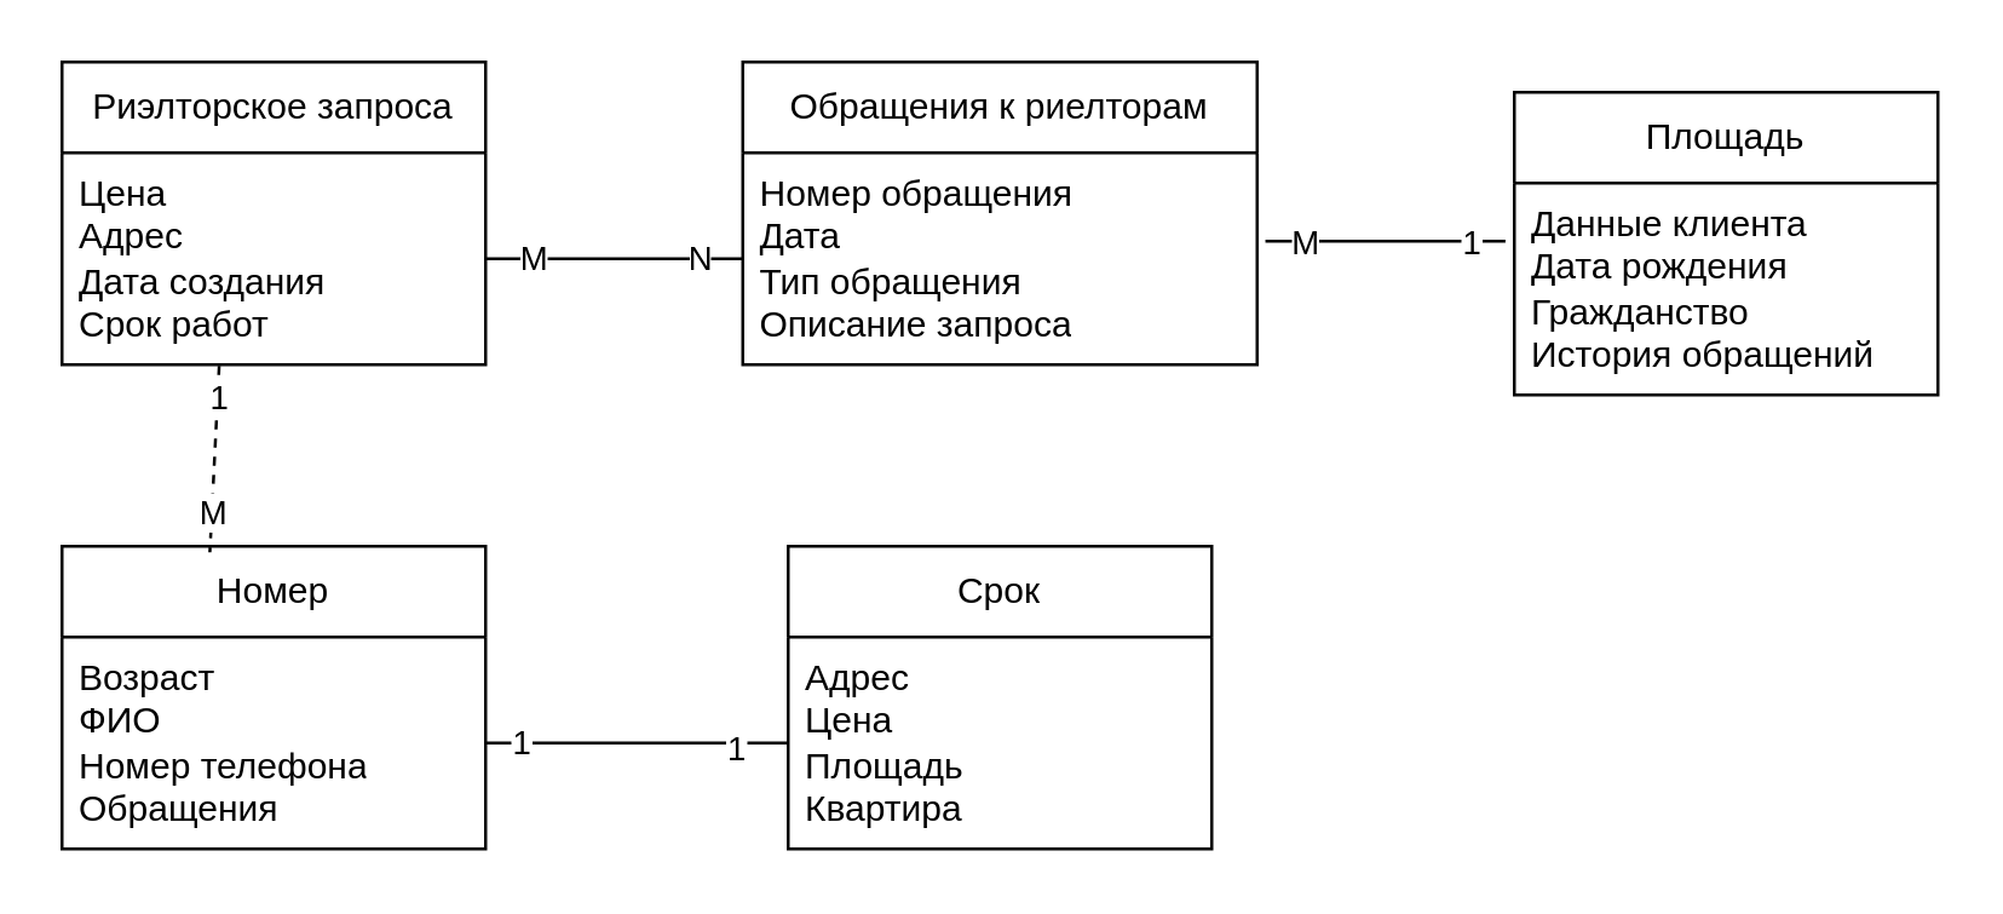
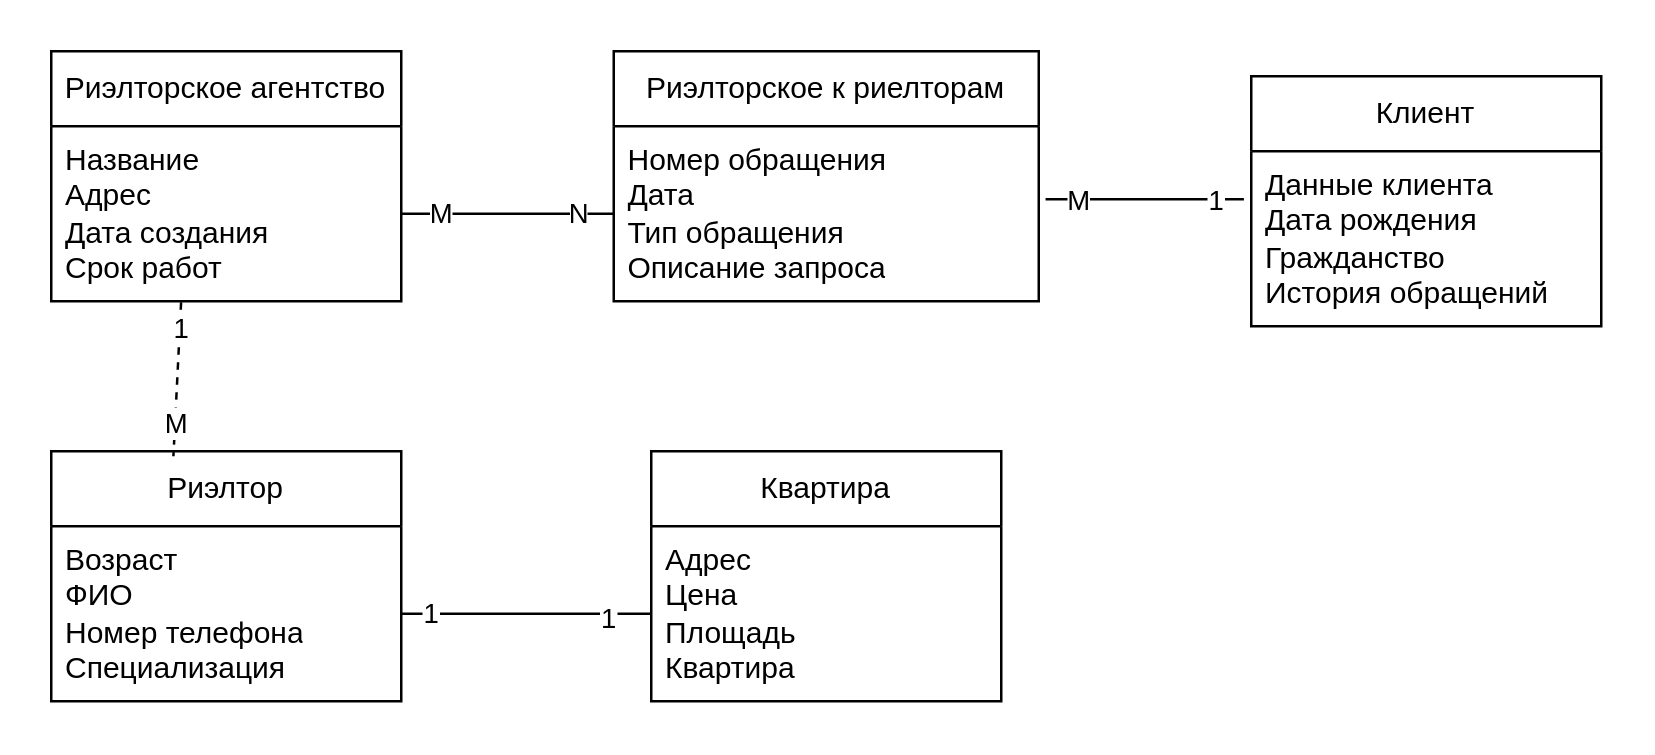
- <mxCell id="8" value="Риэлторское запроса" style="swimlane;fontStyle=0;childLayout=stackLayout;horizontal=1;startSize=30;horizontalStack=0;resizeParent=1;resizeParentMax=0;resizeLast=0;collapsible=1;marginBottom=0;whiteSpace=wrap;html=1;" parent="1" vertex="1"><mxGeometry x="20" y="20" width="140" height="100" as="geometry" /></mxCell>
+ <mxCell id="8" value="Риэлторское агентство" style="swimlane;fontStyle=0;childLayout=stackLayout;horizontal=1;startSize=30;horizontalStack=0;resizeParent=1;resizeParentMax=0;resizeLast=0;collapsible=1;marginBottom=0;whiteSpace=wrap;html=1;" parent="1" vertex="1"><mxGeometry x="20" y="20" width="140" height="100" as="geometry" /></mxCell>
- <mxCell id="6" value="Обращения к риелторам" style="swimlane;fontStyle=0;childLayout=stackLayout;horizontal=1;startSize=30;horizontalStack=0;resizeParent=1;resizeParentMax=0;resizeLast=0;collapsible=1;marginBottom=0;whiteSpace=wrap;html=1;" parent="1" vertex="1"><mxGeometry x="245" y="20" width="170" height="100" as="geometry" /></mxCell>
+ <mxCell id="6" value="Риэлторское к риелторам" style="swimlane;fontStyle=0;childLayout=stackLayout;horizontal=1;startSize=30;horizontalStack=0;resizeParent=1;resizeParentMax=0;resizeLast=0;collapsible=1;marginBottom=0;whiteSpace=wrap;html=1;" parent="1" vertex="1"><mxGeometry x="245" y="20" width="170" height="100" as="geometry" /></mxCell>
- <mxCell id="4" value="Площадь" style="swimlane;fontStyle=0;childLayout=stackLayout;horizontal=1;startSize=30;horizontalStack=0;resizeParent=1;resizeParentMax=0;resizeLast=0;collapsible=1;marginBottom=0;whiteSpace=wrap;html=1;" parent="1" vertex="1"><mxGeometry x="500" y="30" width="140" height="100" as="geometry" /></mxCell>
+ <mxCell id="4" value="Клиент" style="swimlane;fontStyle=0;childLayout=stackLayout;horizontal=1;startSize=30;horizontalStack=0;resizeParent=1;resizeParentMax=0;resizeLast=0;collapsible=1;marginBottom=0;whiteSpace=wrap;html=1;" parent="1" vertex="1"><mxGeometry x="500" y="30" width="140" height="100" as="geometry" /></mxCell>
- <mxCell id="9" value="Цена&lt;br&gt;Адрес&lt;br&gt;Дата создания&lt;br&gt;Срок работ" style="text;strokeColor=none;fillColor=none;align=left;verticalAlign=middle;spacingLeft=4;spacingRight=4;overflow=hidden;points=[[0,0.5],[1,0.5]];portConstraint=eastwest;rotatable=0;whiteSpace=wrap;html=1;" parent="8" vertex="1"><mxGeometry y="30" width="140" height="70" as="geometry" /></mxCell>
+ <mxCell id="9" value="Название&lt;br&gt;Адрес&lt;br&gt;Дата создания&lt;br&gt;Срок работ" style="text;strokeColor=none;fillColor=none;align=left;verticalAlign=middle;spacingLeft=4;spacingRight=4;overflow=hidden;points=[[0,0.5],[1,0.5]];portConstraint=eastwest;rotatable=0;whiteSpace=wrap;html=1;" parent="8" vertex="1"><mxGeometry y="30" width="140" height="70" as="geometry" /></mxCell>
- <mxCell id="10" value="Номер" style="swimlane;fontStyle=0;childLayout=stackLayout;horizontal=1;startSize=30;horizontalStack=0;resizeParent=1;resizeParentMax=0;resizeLast=0;collapsible=1;marginBottom=0;whiteSpace=wrap;html=1;" parent="1" vertex="1"><mxGeometry x="20" y="180" width="140" height="100" as="geometry" /></mxCell>
+ <mxCell id="10" value="Риэлтор" style="swimlane;fontStyle=0;childLayout=stackLayout;horizontal=1;startSize=30;horizontalStack=0;resizeParent=1;resizeParentMax=0;resizeLast=0;collapsible=1;marginBottom=0;whiteSpace=wrap;html=1;" parent="1" vertex="1"><mxGeometry x="20" y="180" width="140" height="100" as="geometry" /></mxCell>
- <mxCell id="2" value="Срок" style="swimlane;fontStyle=0;childLayout=stackLayout;horizontal=1;startSize=30;horizontalStack=0;resizeParent=1;resizeParentMax=0;resizeLast=0;collapsible=1;marginBottom=0;whiteSpace=wrap;html=1;" parent="1" vertex="1"><mxGeometry x="260" y="180" width="140" height="100" as="geometry" /></mxCell>
+ <mxCell id="2" value="Квартира" style="swimlane;fontStyle=0;childLayout=stackLayout;horizontal=1;startSize=30;horizontalStack=0;resizeParent=1;resizeParentMax=0;resizeLast=0;collapsible=1;marginBottom=0;whiteSpace=wrap;html=1;" parent="1" vertex="1"><mxGeometry x="260" y="180" width="140" height="100" as="geometry" /></mxCell>
- <mxCell id="11" value="Возраст&lt;br&gt;ФИО&lt;br&gt;Номер телефона&lt;br&gt;Обращения" style="text;strokeColor=none;fillColor=none;align=left;verticalAlign=middle;spacingLeft=4;spacingRight=4;overflow=hidden;points=[[0,0.5],[1,0.5]];portConstraint=eastwest;rotatable=0;whiteSpace=wrap;html=1;" parent="10" vertex="1"><mxGeometry y="30" width="140" height="70" as="geometry" /></mxCell>
+ <mxCell id="11" value="Возраст&lt;br&gt;ФИО&lt;br&gt;Номер телефона&lt;br&gt;Специализация" style="text;strokeColor=none;fillColor=none;align=left;verticalAlign=middle;spacingLeft=4;spacingRight=4;overflow=hidden;points=[[0,0.5],[1,0.5]];portConstraint=eastwest;rotatable=0;whiteSpace=wrap;html=1;" parent="10" vertex="1"><mxGeometry y="30" width="140" height="70" as="geometry" /></mxCell>
